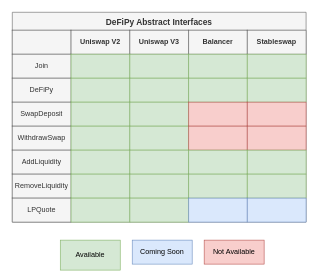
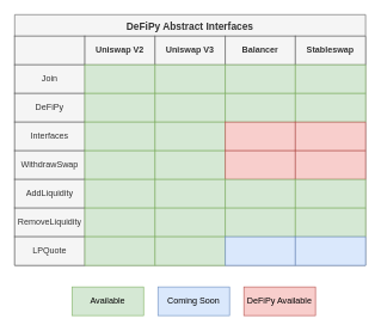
- <mxCell id="22" value="SwapDeposit" style="shape=partialRectangle;html=1;whiteSpace=wrap;connectable=0;strokeColor=#666666;overflow=hidden;fillColor=#f5f5f5;top=1;left=1;bottom=1;right=1;pointerEvents=1;fontColor=#333333;" parent="21" vertex="1"><mxGeometry width="98" height="40" as="geometry"><mxRectangle width="98" height="40" as="alternateBounds" /></mxGeometry></mxCell>
+ <mxCell id="22" value="Interfaces" style="shape=partialRectangle;html=1;whiteSpace=wrap;connectable=0;strokeColor=#666666;overflow=hidden;fillColor=#f5f5f5;top=1;left=1;bottom=1;right=1;pointerEvents=1;fontColor=#333333;" parent="21" vertex="1"><mxGeometry width="98" height="40" as="geometry"><mxRectangle width="98" height="40" as="alternateBounds" /></mxGeometry></mxCell>
- <mxCell id="53" value="Not Available" style="rounded=0;whiteSpace=wrap;html=1;fillColor=#f8cecc;strokeColor=#b85450;" parent="1" vertex="1"><mxGeometry x="340" y="400" width="100" height="40" as="geometry" /></mxCell>
+ <mxCell id="53" value="DeFiPy Available" style="rounded=0;whiteSpace=wrap;html=1;fillColor=#f8cecc;strokeColor=#b85450;" parent="1" vertex="1"><mxGeometry x="340" y="400" width="100" height="40" as="geometry" /></mxCell>
- <mxCell id="51" value="Available" style="rounded=0;whiteSpace=wrap;html=1;fillColor=#d5e8d4;strokeColor=#82b366;" parent="1" vertex="1"><mxGeometry x="100" y="400" width="100" height="50" as="geometry" /></mxCell>
+ <mxCell id="51" value="Available" style="rounded=0;whiteSpace=wrap;html=1;fillColor=#d5e8d4;strokeColor=#82b366;" parent="1" vertex="1"><mxGeometry x="100" y="400" width="100" height="40" as="geometry" /></mxCell>
